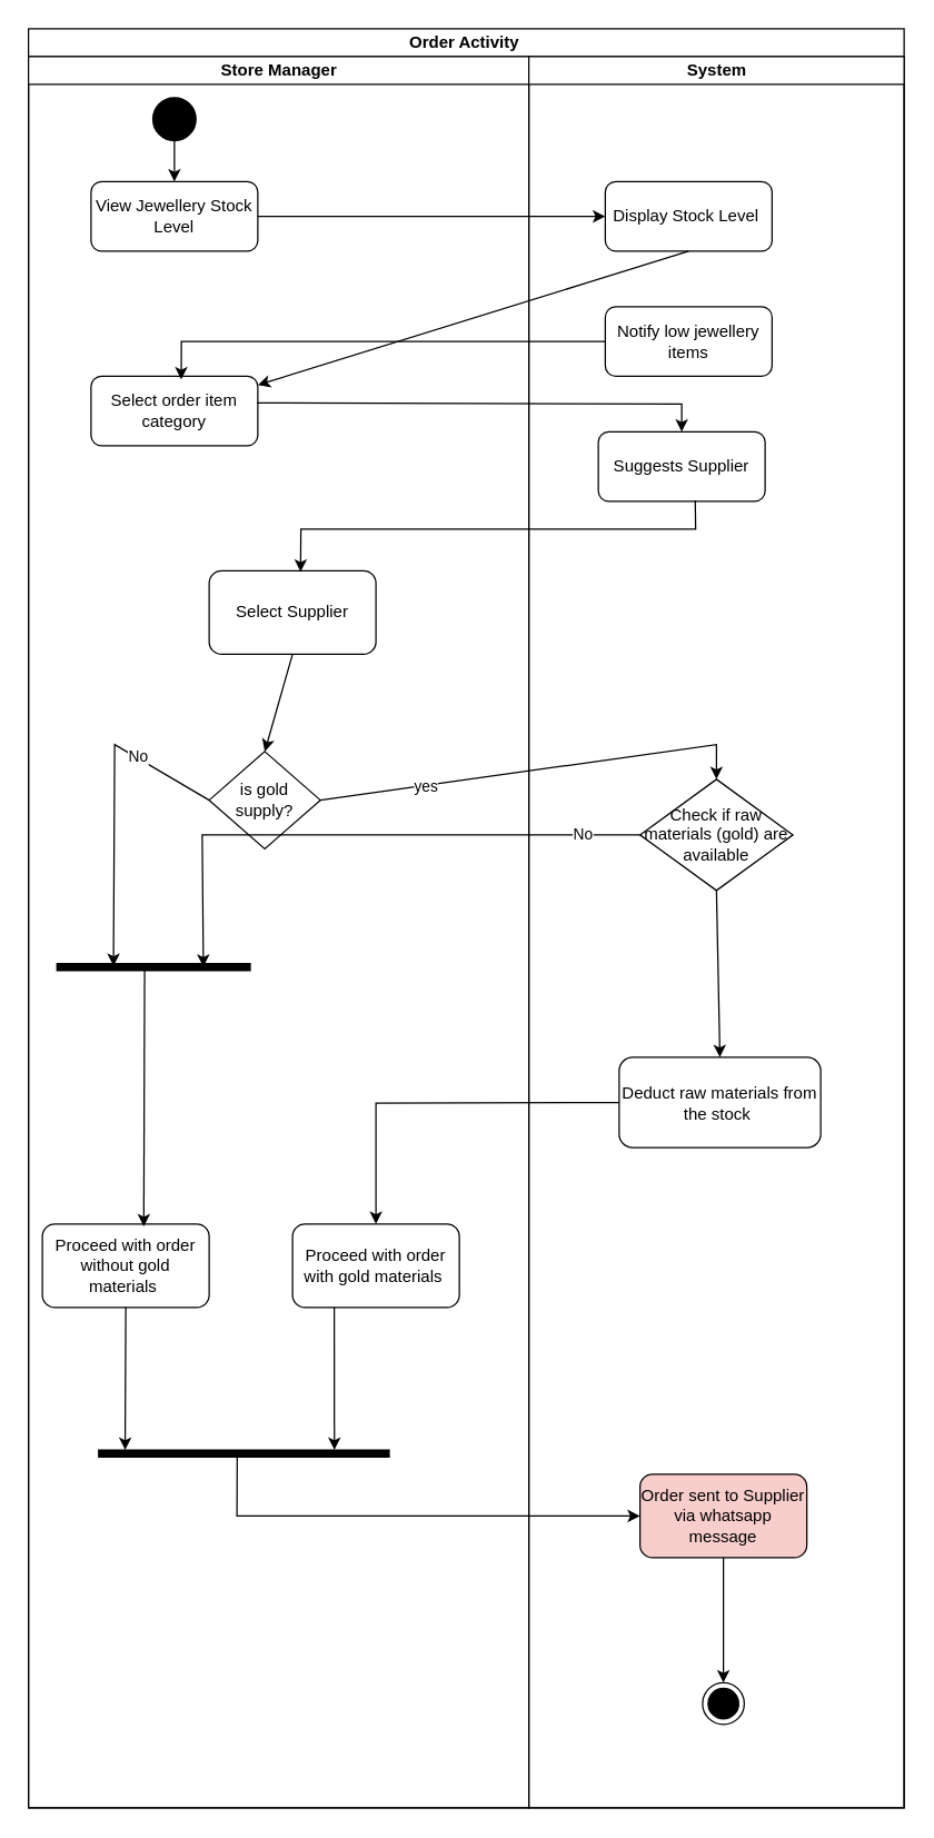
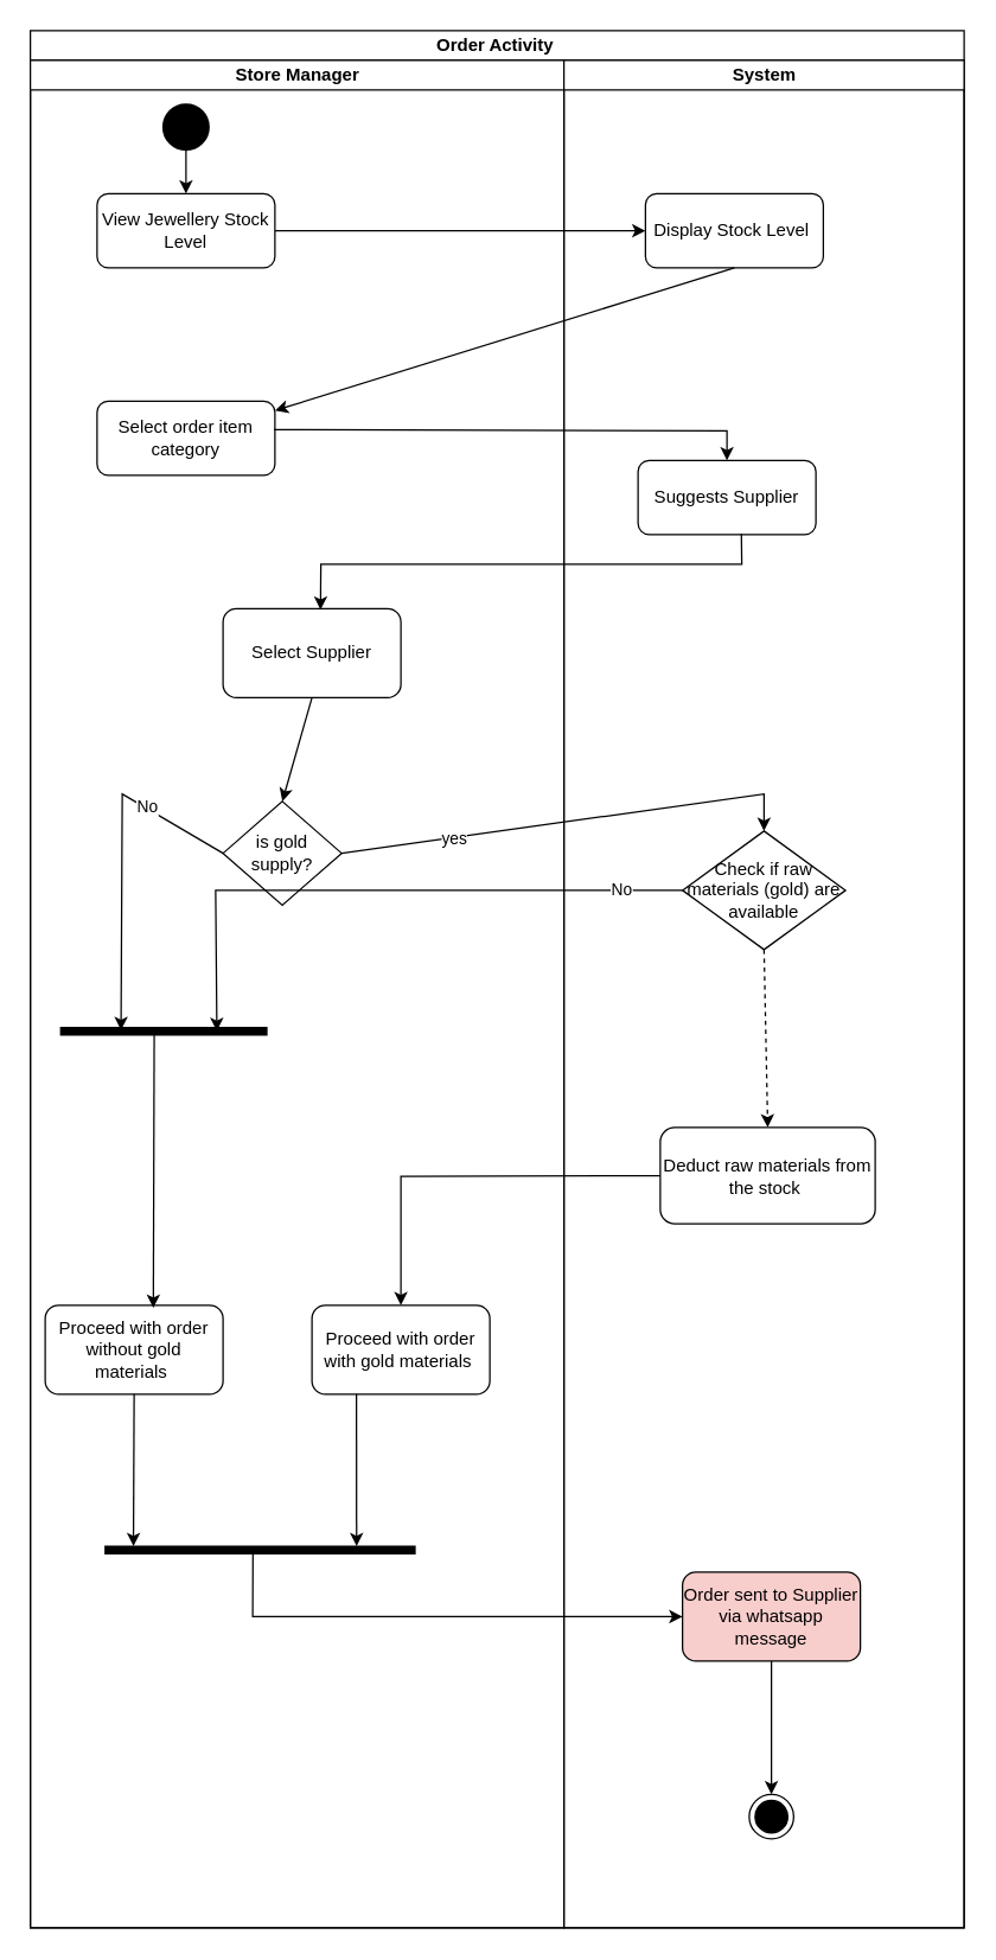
- <mxCell id="34" value="" style="endArrow=classic;html=1;rounded=0;exitX=0;exitY=0.5;exitDx=0;exitDy=0;entryX=0.541;entryY=0.047;entryDx=0;entryDy=0;entryPerimeter=0;" edge="1" parent="2" source="25" target="10"><mxGeometry width="50" height="50" relative="1" as="geometry"><mxPoint x="200.0" y="190" as="sourcePoint" /><mxPoint x="250.0" y="140" as="targetPoint" /><Array as="points"><mxPoint x="110.0" y="225" /></Array></mxGeometry></mxCell>
- <mxCell id="25" value="Notify low jewellery items" style="rounded=1;whiteSpace=wrap;html=1;" vertex="1" parent="23"><mxGeometry x="55" y="180" width="120" height="50" as="geometry" /></mxCell>
- <mxCell id="32" value="" style="endArrow=classic;html=1;rounded=0;exitX=0.5;exitY=1;exitDx=0;exitDy=0;entryX=0.5;entryY=0;entryDx=0;entryDy=0;" edge="1" parent="23" source="26" target="29"><mxGeometry width="50" height="50" relative="1" as="geometry"><mxPoint x="-190.0" y="750" as="sourcePoint" /><mxPoint x="-140.0" y="700" as="targetPoint" /></mxGeometry></mxCell>
+ <mxCell id="32" value="" style="endArrow=classic;html=1;rounded=0;exitX=0.5;exitY=1;exitDx=0;exitDy=0;entryX=0.5;entryY=0;entryDx=0;entryDy=0;dashed=1;" edge="1" parent="23" source="26" target="29"><mxGeometry width="50" height="50" relative="1" as="geometry"><mxPoint x="-190.0" y="750" as="sourcePoint" /><mxPoint x="-140.0" y="700" as="targetPoint" /></mxGeometry></mxCell>
